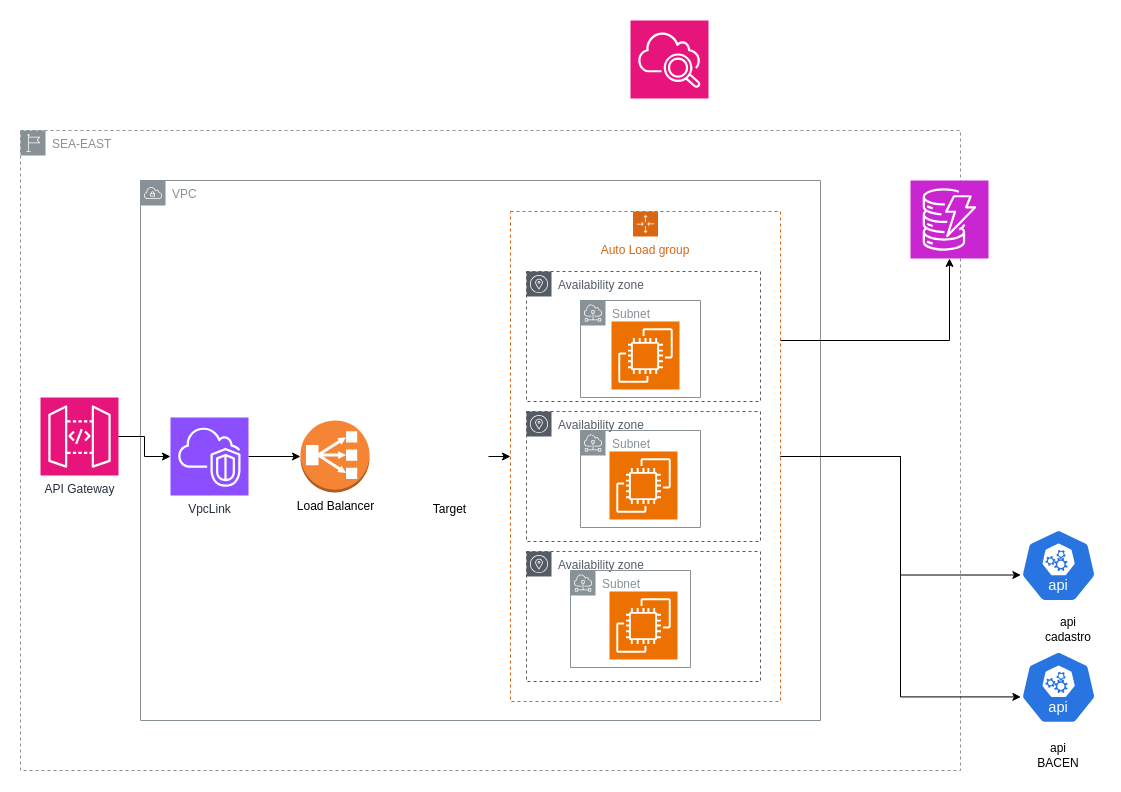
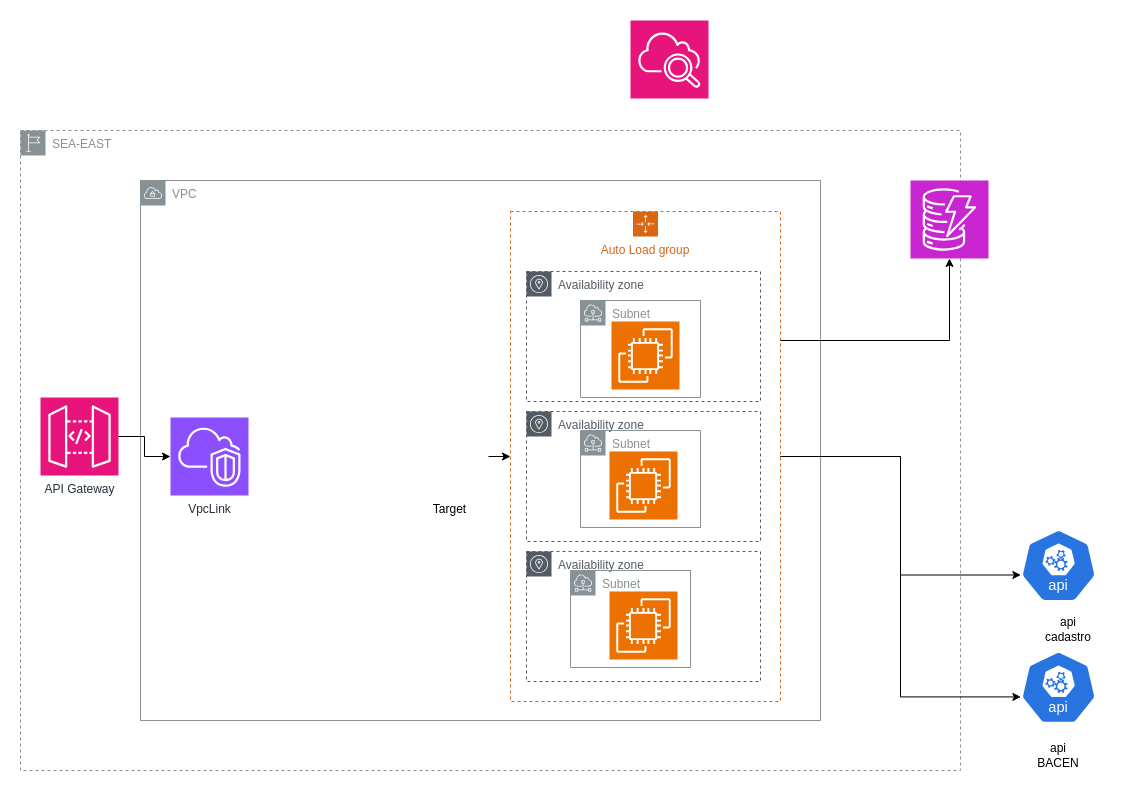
- <mxCell id="25" style="edgeStyle=orthogonalEdgeStyle;rounded=0;orthogonalLoop=1;jettySize=auto;html=1;" edge="1" parent="1" source="26" target="4"><mxGeometry relative="1" as="geometry" /></mxCell>
- <mxCell id="4" value="Load Balancer" style="outlineConnect=0;dashed=0;verticalLabelPosition=bottom;verticalAlign=top;align=center;html=1;shape=mxgraph.aws3.classic_load_balancer;fillColor=#F58534;gradientColor=none;" vertex="1" parent="1"><mxGeometry x="300" y="420" width="69" height="72" as="geometry" /></mxCell>
